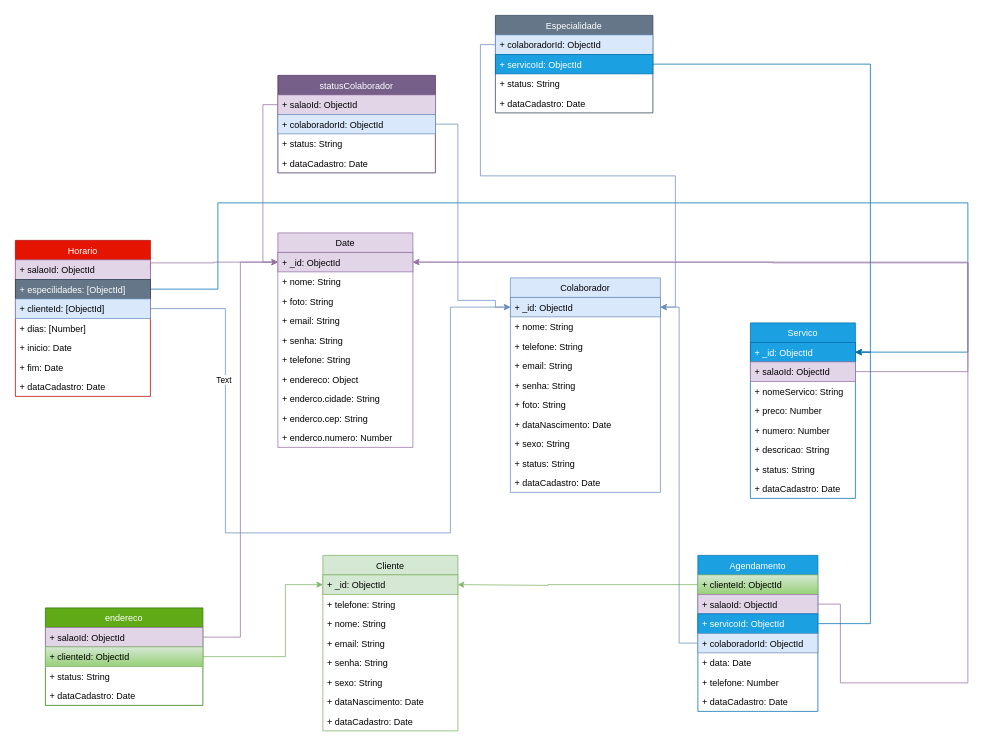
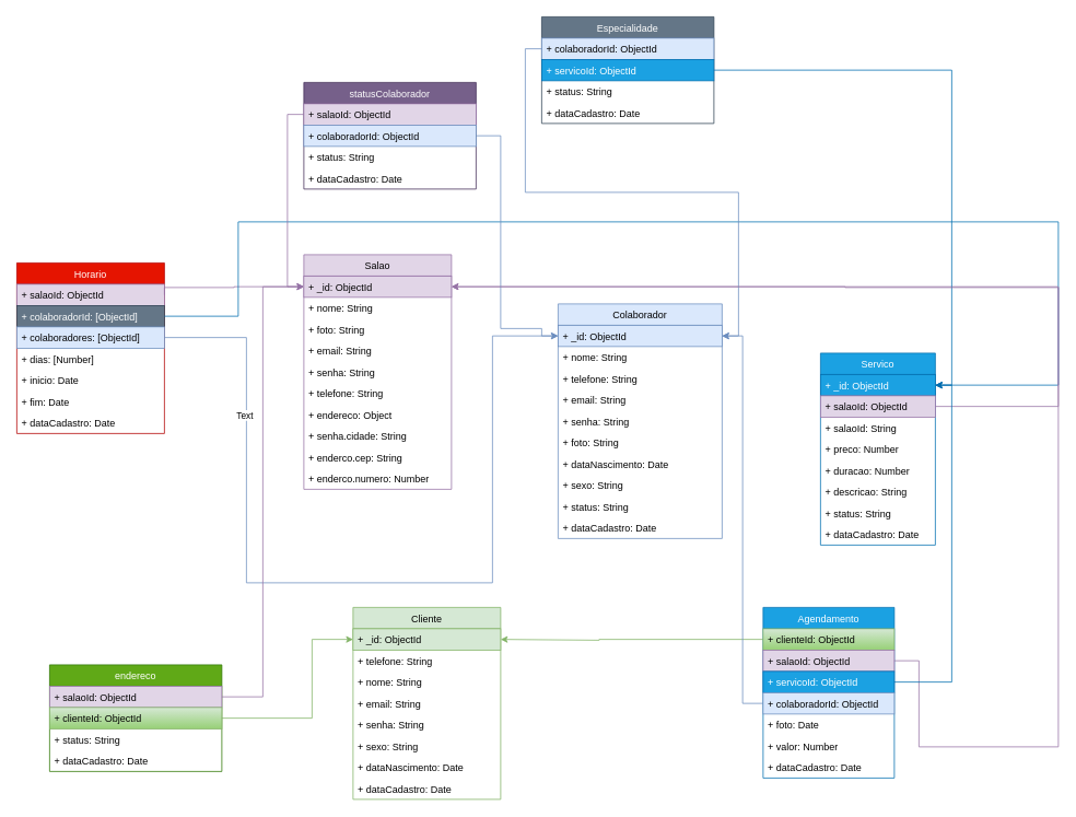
- <mxCell id="2" value="Date" style="swimlane;fontStyle=0;childLayout=stackLayout;horizontal=1;startSize=26;fillColor=#e1d5e7;horizontalStack=0;resizeParent=1;resizeParentMax=0;resizeLast=0;collapsible=1;marginBottom=0;strokeColor=#9673a6;" parent="1" vertex="1"><mxGeometry x="370" y="310" width="180" height="286" as="geometry" /></mxCell>
+ <mxCell id="2" value="Salao" style="swimlane;fontStyle=0;childLayout=stackLayout;horizontal=1;startSize=26;fillColor=#e1d5e7;horizontalStack=0;resizeParent=1;resizeParentMax=0;resizeLast=0;collapsible=1;marginBottom=0;strokeColor=#9673a6;" parent="1" vertex="1"><mxGeometry x="370" y="310" width="180" height="286" as="geometry" /></mxCell>
- <mxCell id="35" value="+ especilidades: [ObjectId]" style="text;strokeColor=#314354;fillColor=#647687;align=left;verticalAlign=top;spacingLeft=4;spacingRight=4;overflow=hidden;rotatable=0;points=[[0,0.5],[1,0.5]];portConstraint=eastwest;fontColor=#ffffff;" parent="33" vertex="1"><mxGeometry y="52" width="180" height="26" as="geometry" /></mxCell>
+ <mxCell id="35" value="+ colaboradorId: [ObjectId]" style="text;strokeColor=#314354;fillColor=#647687;align=left;verticalAlign=top;spacingLeft=4;spacingRight=4;overflow=hidden;rotatable=0;points=[[0,0.5],[1,0.5]];portConstraint=eastwest;fontColor=#ffffff;" parent="33" vertex="1"><mxGeometry y="52" width="180" height="26" as="geometry" /></mxCell>
- <mxCell id="36" value="+ clienteId: [ObjectId]" style="text;strokeColor=#6c8ebf;fillColor=#dae8fc;align=left;verticalAlign=top;spacingLeft=4;spacingRight=4;overflow=hidden;rotatable=0;points=[[0,0.5],[1,0.5]];portConstraint=eastwest;" parent="33" vertex="1"><mxGeometry y="78" width="180" height="26" as="geometry" /></mxCell>
+ <mxCell id="36" value="+ colaboradores: [ObjectId]" style="text;strokeColor=#6c8ebf;fillColor=#dae8fc;align=left;verticalAlign=top;spacingLeft=4;spacingRight=4;overflow=hidden;rotatable=0;points=[[0,0.5],[1,0.5]];portConstraint=eastwest;" parent="33" vertex="1"><mxGeometry y="78" width="180" height="26" as="geometry" /></mxCell>
- <mxCell id="27" value="+ nomeServico: String" style="text;strokeColor=none;fillColor=none;align=left;verticalAlign=top;spacingLeft=4;spacingRight=4;overflow=hidden;rotatable=0;points=[[0,0.5],[1,0.5]];portConstraint=eastwest;" parent="24" vertex="1"><mxGeometry y="78" width="140" height="26" as="geometry" /></mxCell>
+ <mxCell id="27" value="+ salaoId: String" style="text;strokeColor=none;fillColor=none;align=left;verticalAlign=top;spacingLeft=4;spacingRight=4;overflow=hidden;rotatable=0;points=[[0,0.5],[1,0.5]];portConstraint=eastwest;" parent="24" vertex="1"><mxGeometry y="78" width="140" height="26" as="geometry" /></mxCell>
- <mxCell id="10" value="+ enderco.cidade: String" style="text;strokeColor=none;fillColor=none;align=left;verticalAlign=top;spacingLeft=4;spacingRight=4;overflow=hidden;rotatable=0;points=[[0,0.5],[1,0.5]];portConstraint=eastwest;" parent="2" vertex="1"><mxGeometry y="208" width="180" height="26" as="geometry" /></mxCell>
+ <mxCell id="10" value="+ senha.cidade: String" style="text;strokeColor=none;fillColor=none;align=left;verticalAlign=top;spacingLeft=4;spacingRight=4;overflow=hidden;rotatable=0;points=[[0,0.5],[1,0.5]];portConstraint=eastwest;" parent="2" vertex="1"><mxGeometry y="208" width="180" height="26" as="geometry" /></mxCell>
- <mxCell id="29" value="+ numero: Number" style="text;strokeColor=none;fillColor=none;align=left;verticalAlign=top;spacingLeft=4;spacingRight=4;overflow=hidden;rotatable=0;points=[[0,0.5],[1,0.5]];portConstraint=eastwest;" parent="24" vertex="1"><mxGeometry y="130" width="140" height="26" as="geometry" /></mxCell>
+ <mxCell id="29" value="+ duracao: Number" style="text;strokeColor=none;fillColor=none;align=left;verticalAlign=top;spacingLeft=4;spacingRight=4;overflow=hidden;rotatable=0;points=[[0,0.5],[1,0.5]];portConstraint=eastwest;" parent="24" vertex="1"><mxGeometry y="130" width="140" height="26" as="geometry" /></mxCell>
- <mxCell id="81" value="+ data: Date" style="text;strokeColor=none;fillColor=none;align=left;verticalAlign=top;spacingLeft=4;spacingRight=4;overflow=hidden;rotatable=0;points=[[0,0.5],[1,0.5]];portConstraint=eastwest;" parent="76" vertex="1"><mxGeometry y="130" width="160" height="26" as="geometry" /></mxCell>
+ <mxCell id="81" value="+ foto: Date" style="text;strokeColor=none;fillColor=none;align=left;verticalAlign=top;spacingLeft=4;spacingRight=4;overflow=hidden;rotatable=0;points=[[0,0.5],[1,0.5]];portConstraint=eastwest;" parent="76" vertex="1"><mxGeometry y="130" width="160" height="26" as="geometry" /></mxCell>
- <mxCell id="82" value="+ telefone: Number" style="text;strokeColor=none;fillColor=none;align=left;verticalAlign=top;spacingLeft=4;spacingRight=4;overflow=hidden;rotatable=0;points=[[0,0.5],[1,0.5]];portConstraint=eastwest;" parent="76" vertex="1"><mxGeometry y="156" width="160" height="26" as="geometry" /></mxCell>
+ <mxCell id="82" value="+ valor: Number" style="text;strokeColor=none;fillColor=none;align=left;verticalAlign=top;spacingLeft=4;spacingRight=4;overflow=hidden;rotatable=0;points=[[0,0.5],[1,0.5]];portConstraint=eastwest;" parent="76" vertex="1"><mxGeometry y="156" width="160" height="26" as="geometry" /></mxCell>
